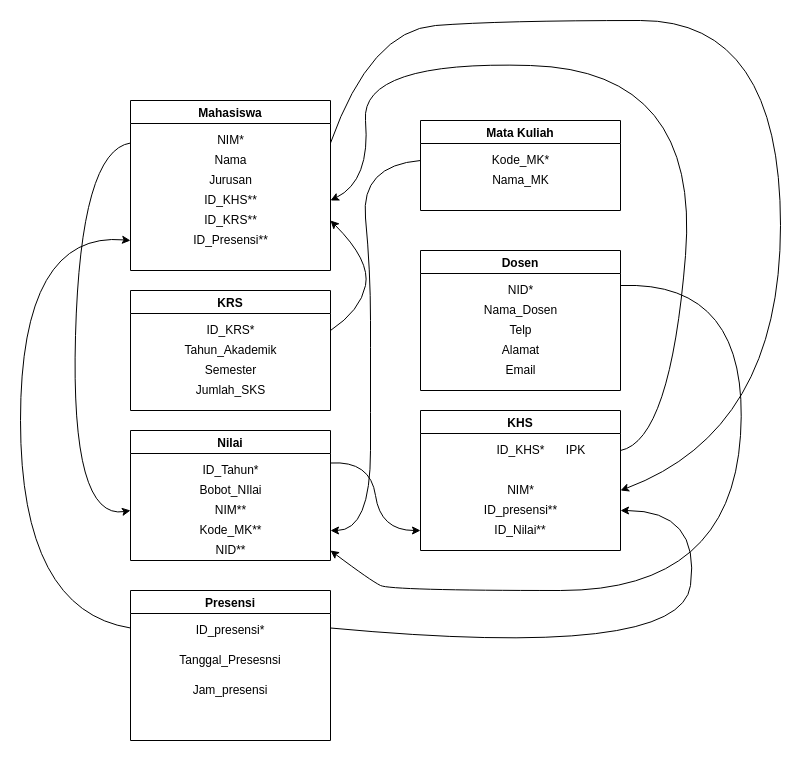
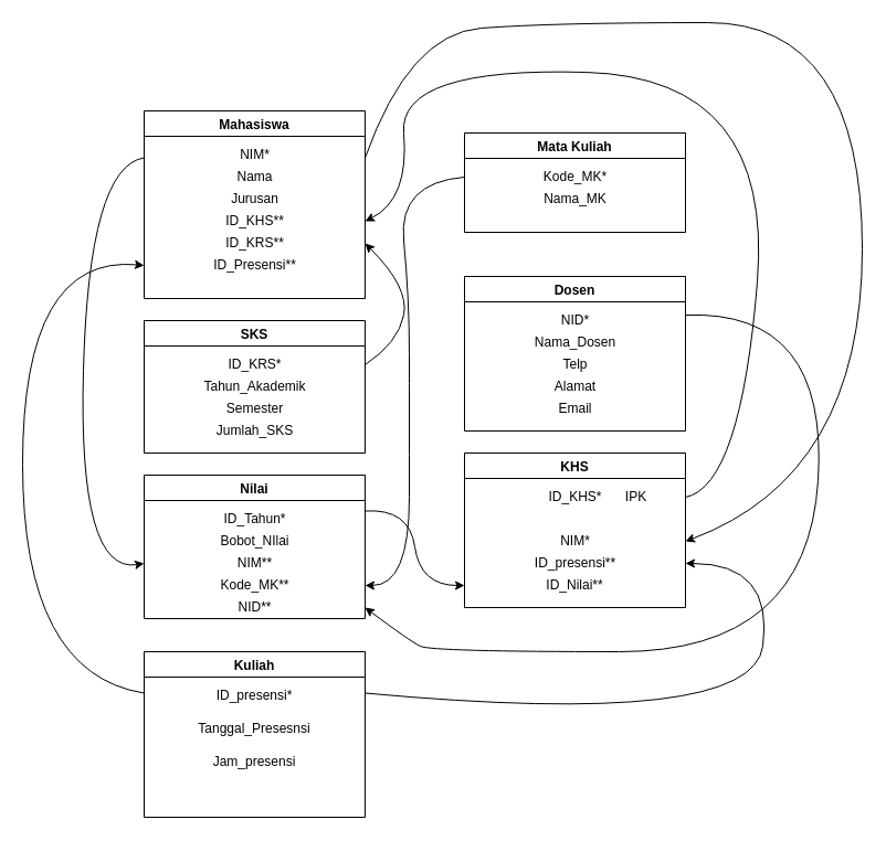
- <mxCell id="3" value="KRS" style="swimlane;" parent="1" vertex="1"><mxGeometry x="130" y="290" width="200" height="120" as="geometry" /></mxCell>
+ <mxCell id="3" value="SKS" style="swimlane;" parent="1" vertex="1"><mxGeometry x="130" y="290" width="200" height="120" as="geometry" /></mxCell>
- <mxCell id="29" value="Presensi" style="swimlane;" parent="1" vertex="1"><mxGeometry x="130" y="590" width="200" height="150" as="geometry" /></mxCell>
+ <mxCell id="29" value="Kuliah" style="swimlane;" parent="1" vertex="1"><mxGeometry x="130" y="590" width="200" height="150" as="geometry" /></mxCell>
